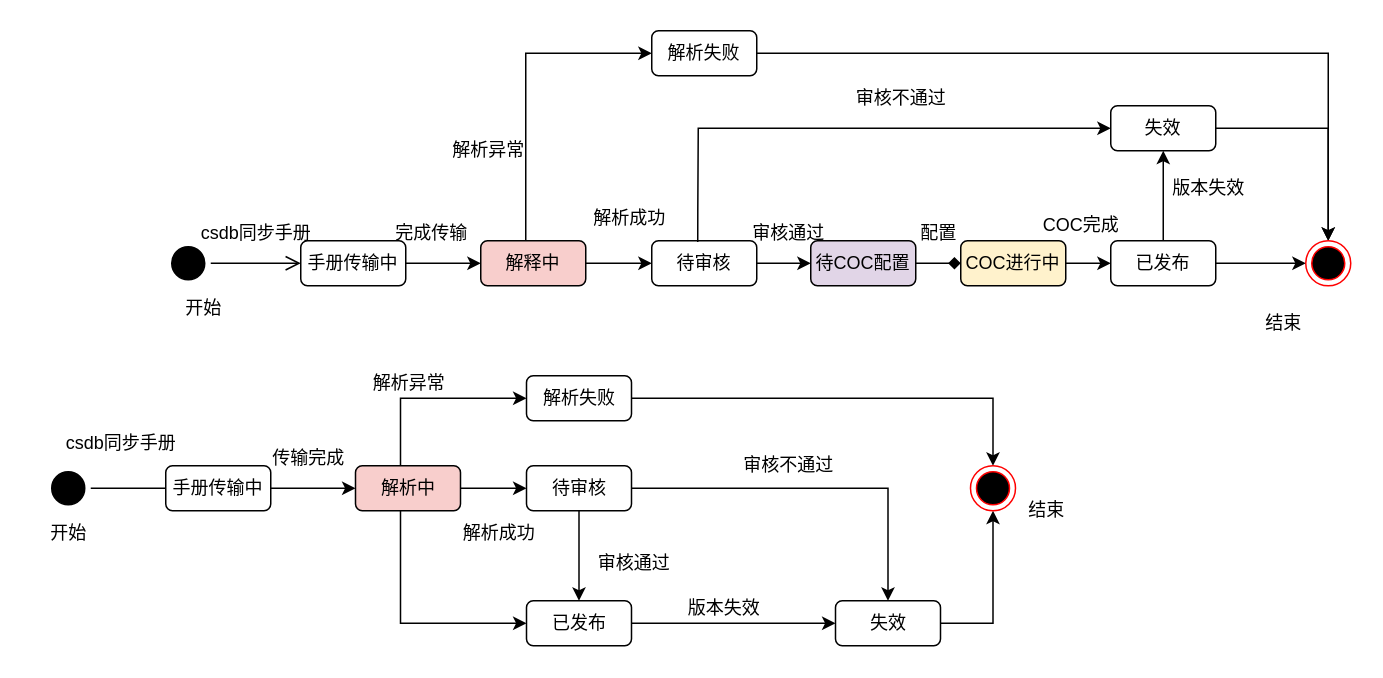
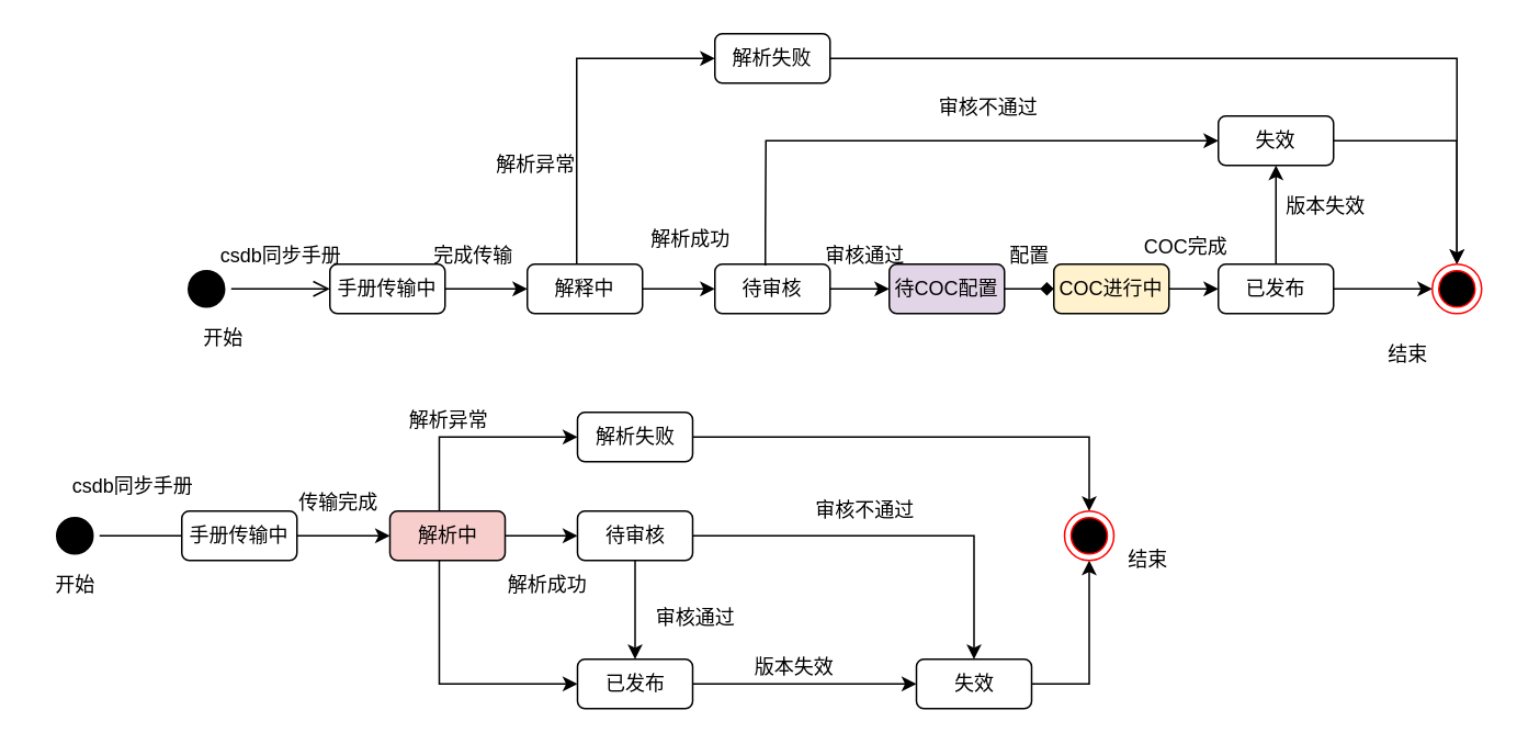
- <mxCell id="4" value="解释中" style="rounded=1;whiteSpace=wrap;html=1;fillColor=#f8cecc;" vertex="1" parent="1"><mxGeometry x="320" y="160" width="70" height="30" as="geometry" /></mxCell>
+ <mxCell id="4" value="解释中" style="rounded=1;whiteSpace=wrap;html=1;" vertex="1" parent="1"><mxGeometry x="320" y="160" width="70" height="30" as="geometry" /></mxCell>
